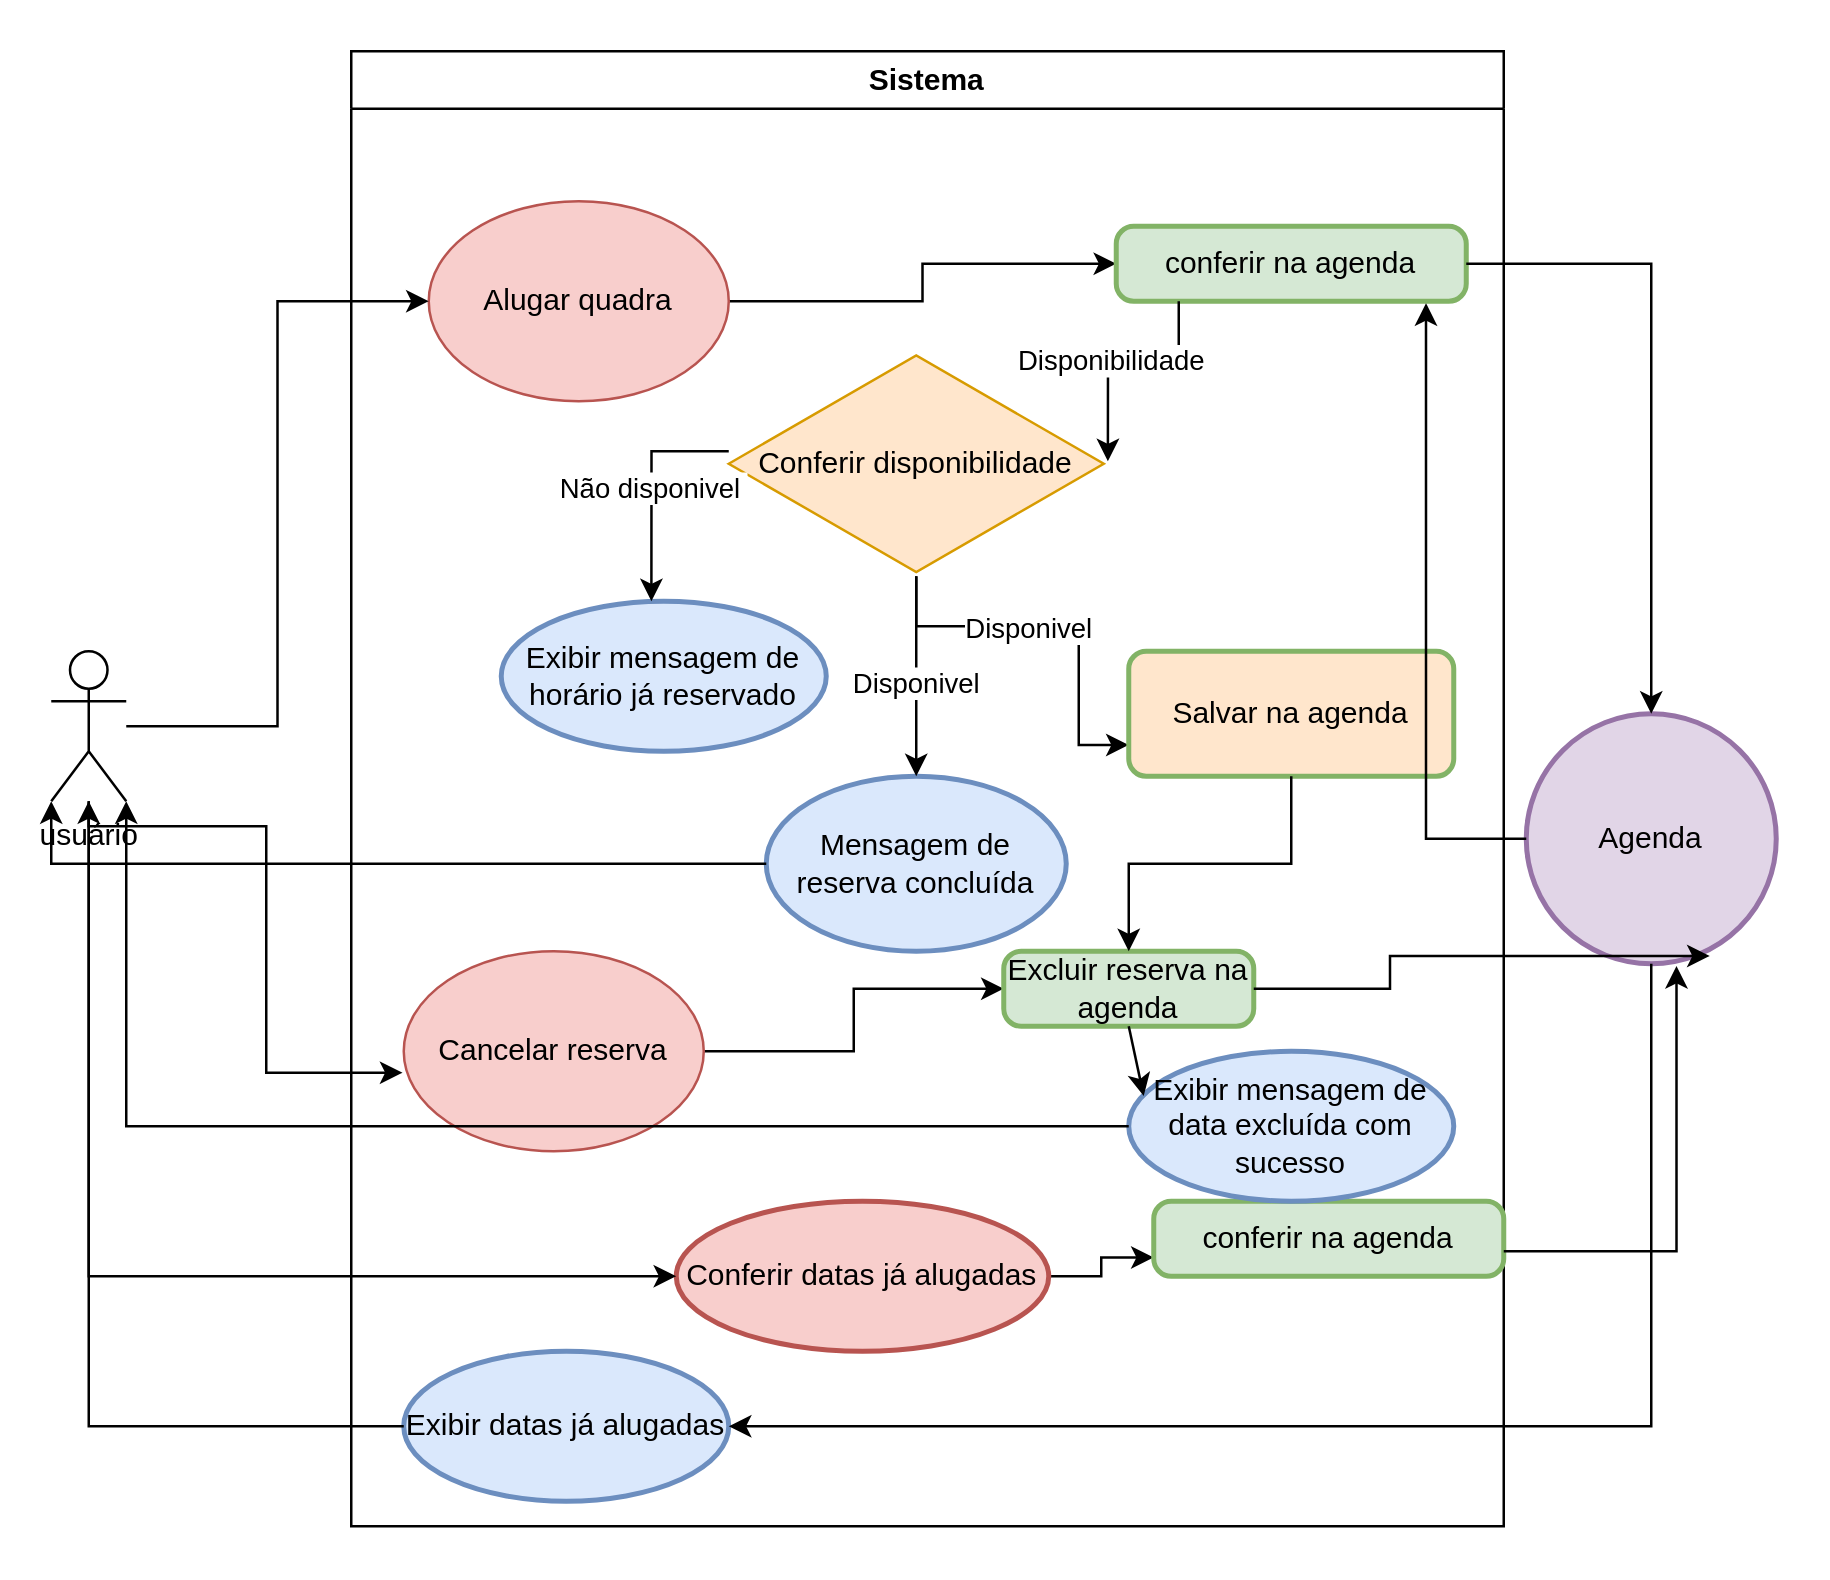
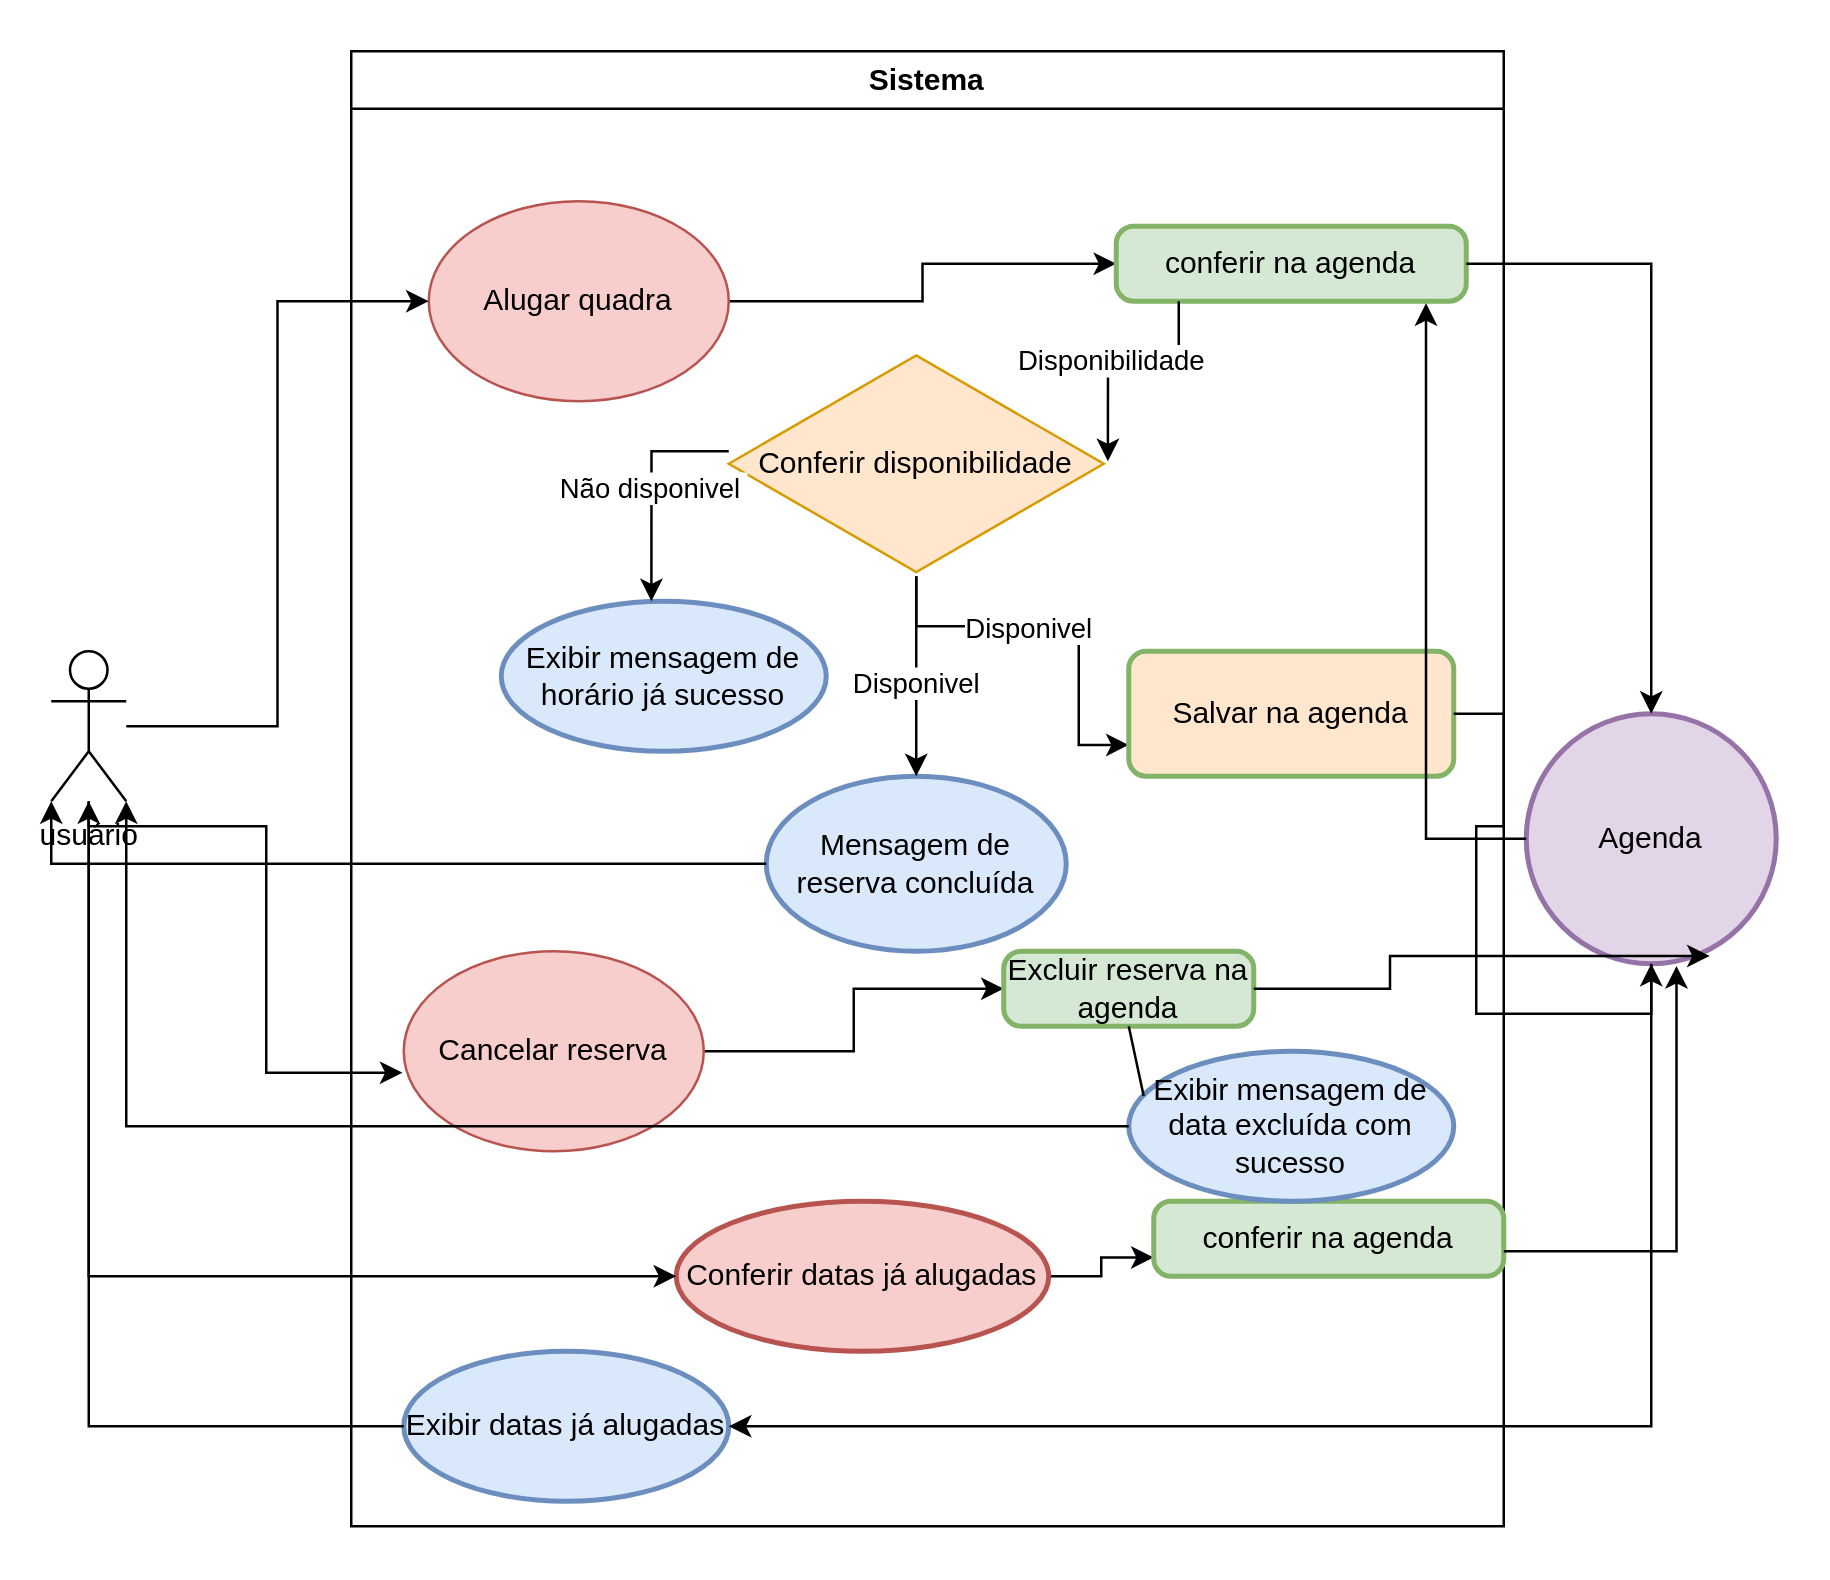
- <mxCell id="30" value="Exibir mensagem de horário já reservado" style="strokeWidth=2;html=1;shape=mxgraph.flowchart.start_1;whiteSpace=wrap;fillColor=#dae8fc;strokeColor=#6c8ebf;" vertex="1" parent="1"><mxGeometry x="200" y="240" width="130" height="60" as="geometry" /></mxCell>
+ <mxCell id="30" value="Exibir mensagem de horário já sucesso" style="strokeWidth=2;html=1;shape=mxgraph.flowchart.start_1;whiteSpace=wrap;fillColor=#dae8fc;strokeColor=#6c8ebf;" vertex="1" parent="1"><mxGeometry x="200" y="240" width="130" height="60" as="geometry" /></mxCell>
- <mxCell id="29" style="edgeStyle=orthogonalEdgeStyle;rounded=0;orthogonalLoop=1;jettySize=auto;html=1;" edge="1" parent="1" source="10" target="14"><mxGeometry relative="1" as="geometry" /></mxCell>
+ <mxCell id="29" style="edgeStyle=orthogonalEdgeStyle;rounded=0;orthogonalLoop=1;jettySize=auto;html=1;entryX=0.5;entryY=1;entryDx=0;entryDy=0;entryPerimeter=0;" edge="1" parent="1" source="10" target="26"><mxGeometry relative="1" as="geometry" /></mxCell>
- <mxCell id="23" value="" style="endArrow=classic;html=1;rounded=0;entryX=0.046;entryY=0.298;entryDx=0;entryDy=0;entryPerimeter=0;exitX=0.5;exitY=1;exitDx=0;exitDy=0;" edge="1" parent="2" source="14" target="22"><mxGeometry width="50" height="50" relative="1" as="geometry"><mxPoint x="300" y="460" as="sourcePoint" /><mxPoint x="290" y="390" as="targetPoint" /></mxGeometry></mxCell>
+ <mxCell id="23" value="" style="endArrow=none;html=1;rounded=0;entryX=0.046;entryY=0.298;entryDx=0;entryDy=0;entryPerimeter=0;exitX=0.5;exitY=1;exitDx=0;exitDy=0;" edge="1" parent="2" source="14" target="22"><mxGeometry width="50" height="50" relative="1" as="geometry"><mxPoint x="300" y="460" as="sourcePoint" /><mxPoint x="290" y="390" as="targetPoint" /></mxGeometry></mxCell>
